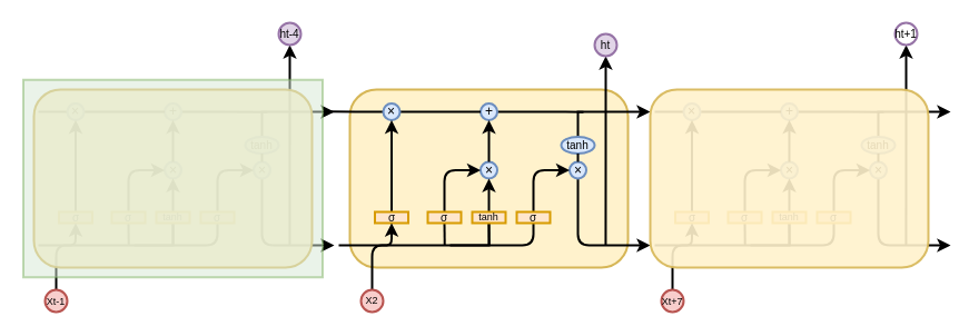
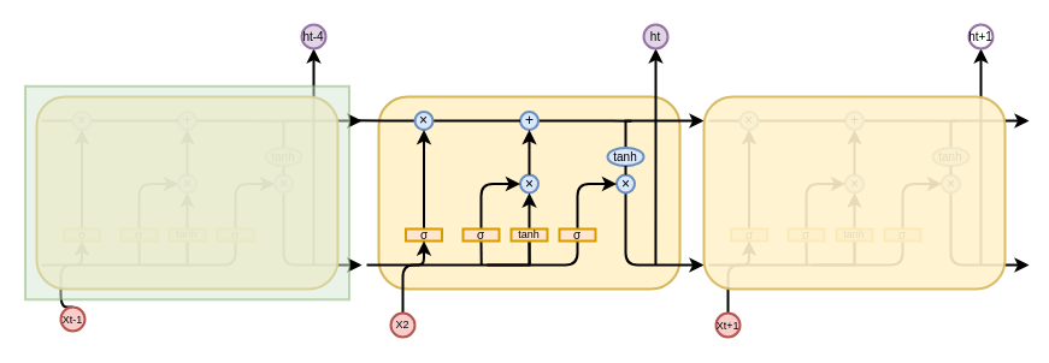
- <mxCell id="31" value="ht" style="ellipse;whiteSpace=wrap;html=1;aspect=fixed;fontSize=10;fillColor=#e1d5e7;strokeColor=#9673a6;strokeWidth=2;" vertex="1" parent="2"><mxGeometry x="220" y="10" width="20" height="20" as="geometry" /></mxCell>
+ <mxCell id="31" value="ht" style="ellipse;whiteSpace=wrap;html=1;aspect=fixed;fontSize=10;fillColor=#e1d5e7;strokeColor=#9673a6;strokeWidth=2;" vertex="1" parent="2"><mxGeometry x="220" width="20" height="20" as="geometry" /></mxCell>
- <mxCell id="58" value="&lt;font style=&quot;font-size: 9px;&quot;&gt;Xt-1&lt;/font&gt;" style="ellipse;whiteSpace=wrap;html=1;aspect=fixed;fontSize=10;fillColor=#f8cecc;strokeColor=#b85450;strokeWidth=2;" vertex="1" parent="32"><mxGeometry x="10" y="240" width="20" height="20" as="geometry" /></mxCell>
+ <mxCell id="58" value="&lt;font style=&quot;font-size: 9px;&quot;&gt;Xt-1&lt;/font&gt;" style="ellipse;whiteSpace=wrap;html=1;aspect=fixed;fontSize=10;fillColor=#f8cecc;strokeColor=#b85450;strokeWidth=2;" vertex="1" parent="32"><mxGeometry x="20" y="235" width="20" height="20" as="geometry" /></mxCell>
- <mxCell id="89" value="&lt;font style=&quot;font-size: 9px;&quot;&gt;Xt+7&lt;/font&gt;" style="ellipse;whiteSpace=wrap;html=1;aspect=fixed;fontSize=10;fillColor=#f8cecc;strokeColor=#b85450;strokeWidth=2;" vertex="1" parent="63"><mxGeometry x="10" y="240" width="20" height="20" as="geometry" /></mxCell>
+ <mxCell id="89" value="&lt;font style=&quot;font-size: 9px;&quot;&gt;Xt+1&lt;/font&gt;" style="ellipse;whiteSpace=wrap;html=1;aspect=fixed;fontSize=10;fillColor=#f8cecc;strokeColor=#b85450;strokeWidth=2;" vertex="1" parent="63"><mxGeometry x="10" y="240" width="20" height="20" as="geometry" /></mxCell>
